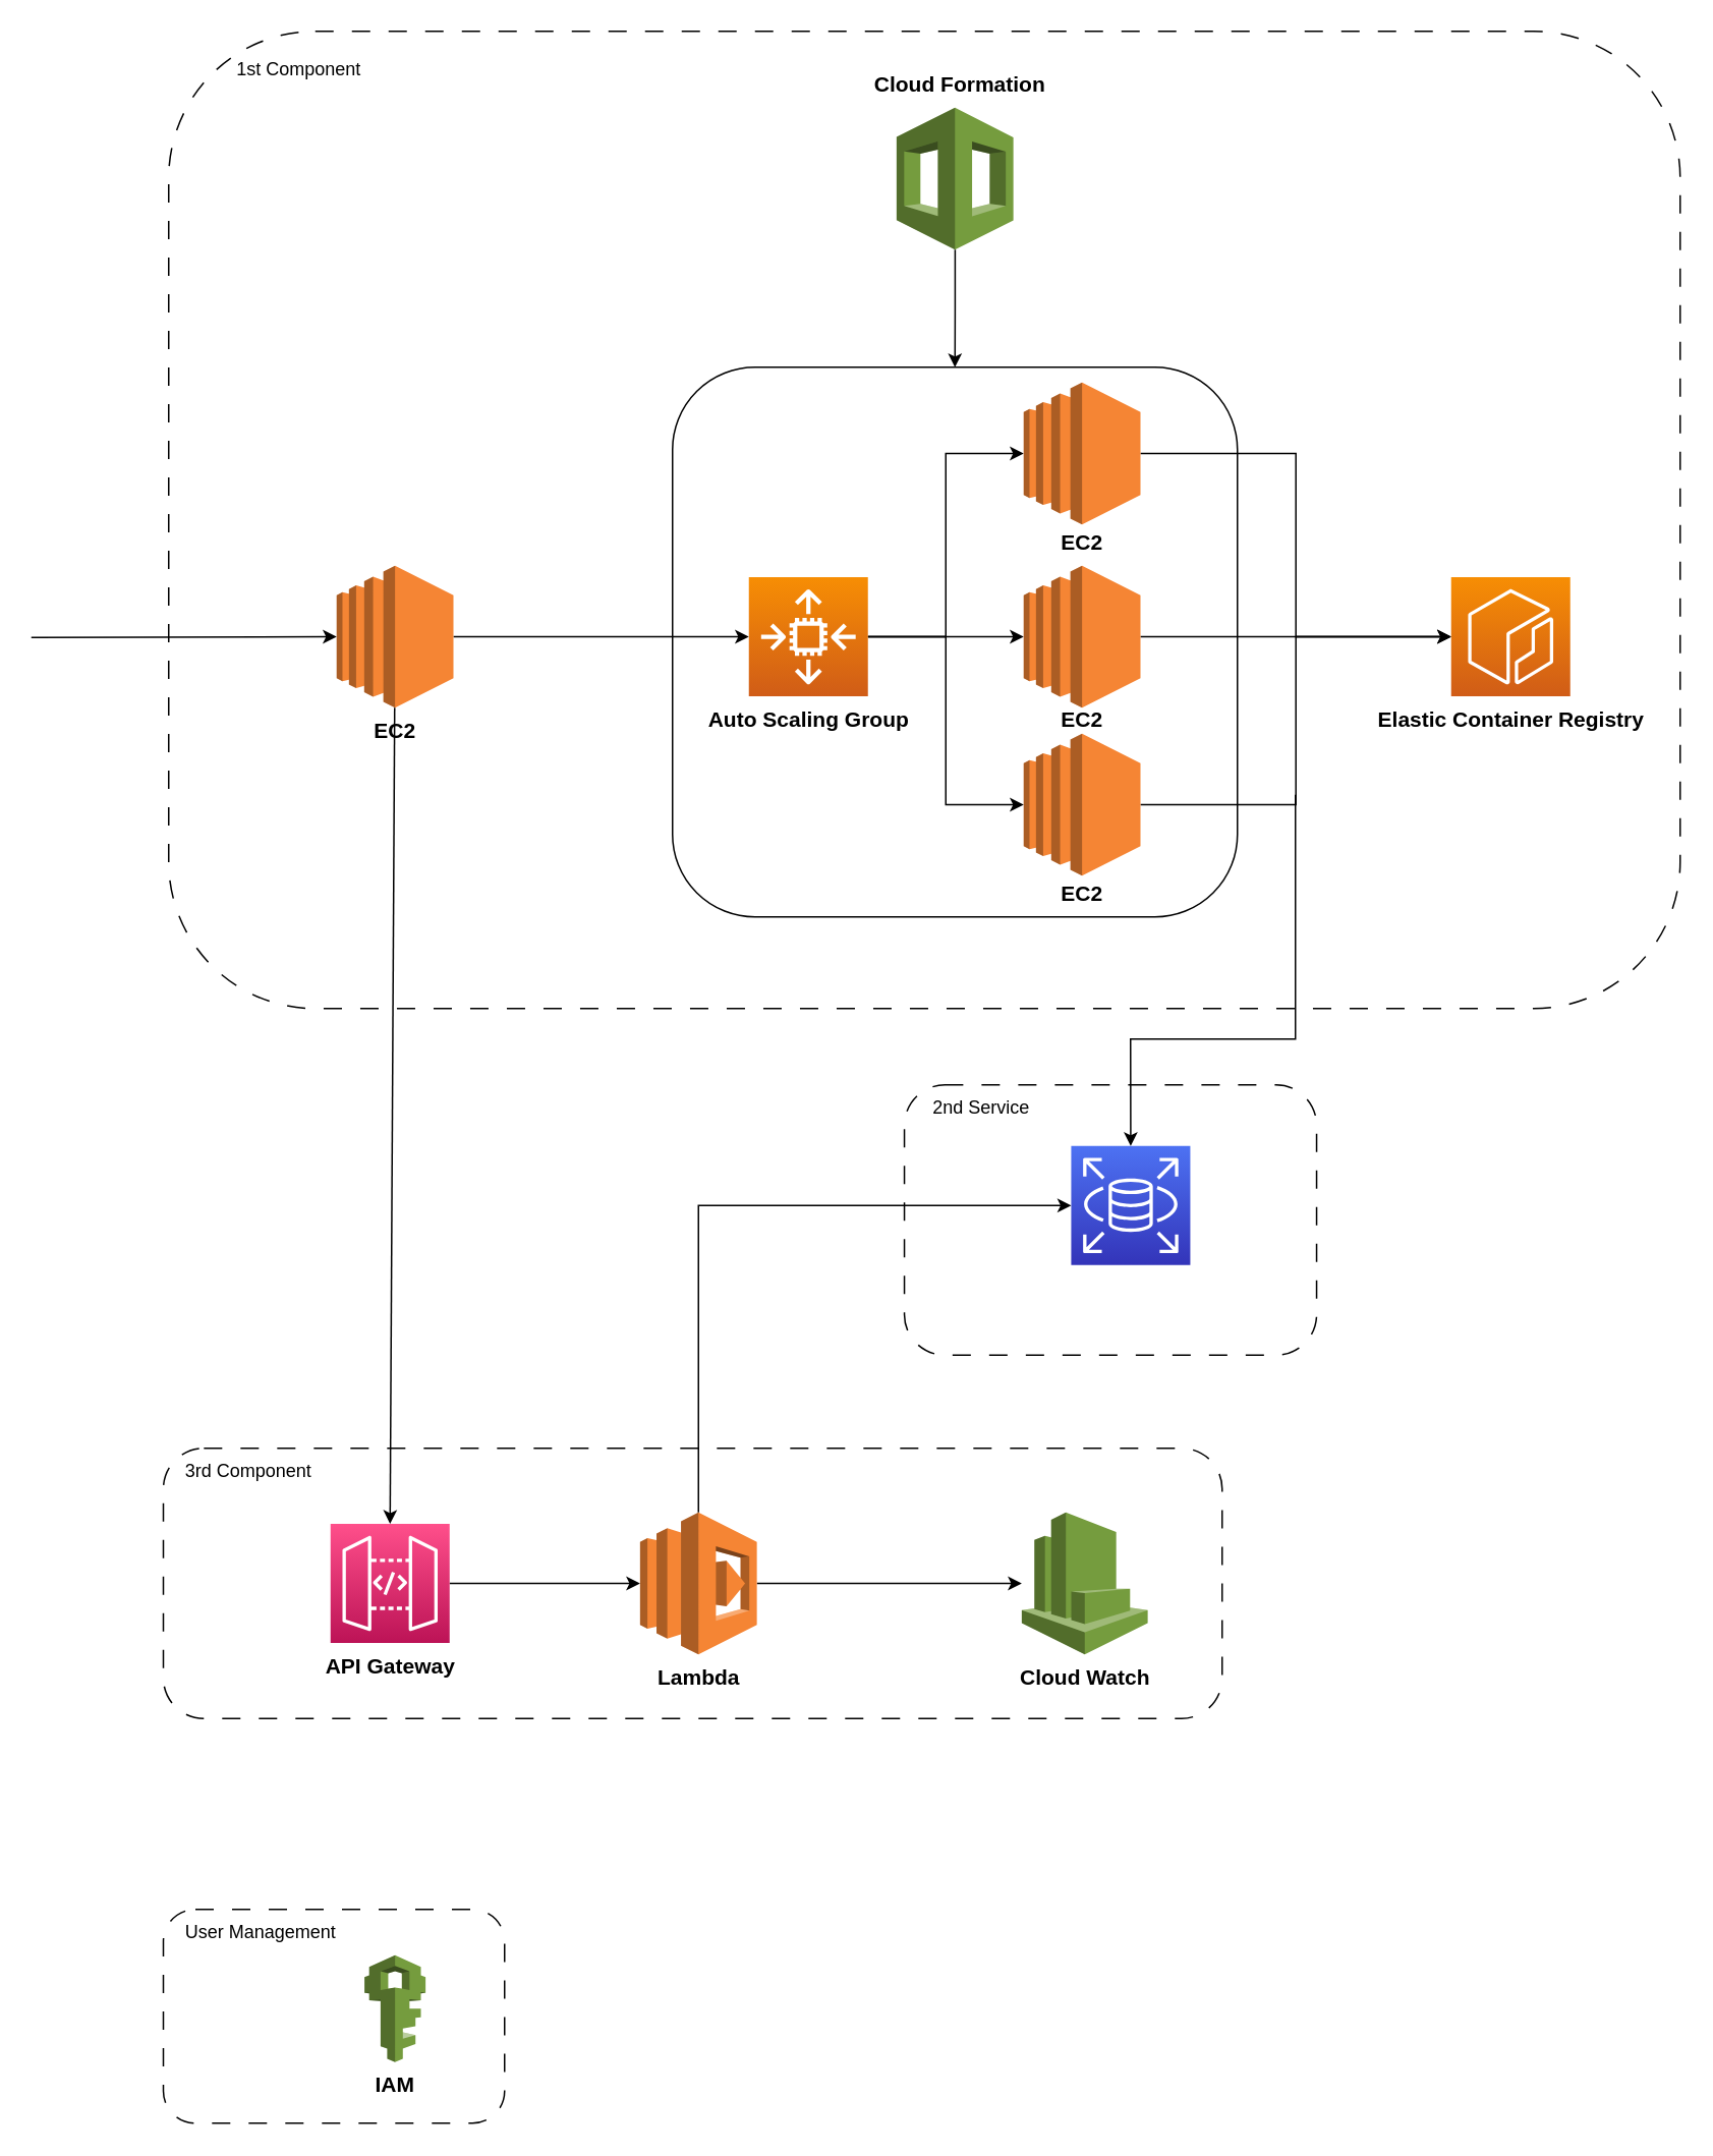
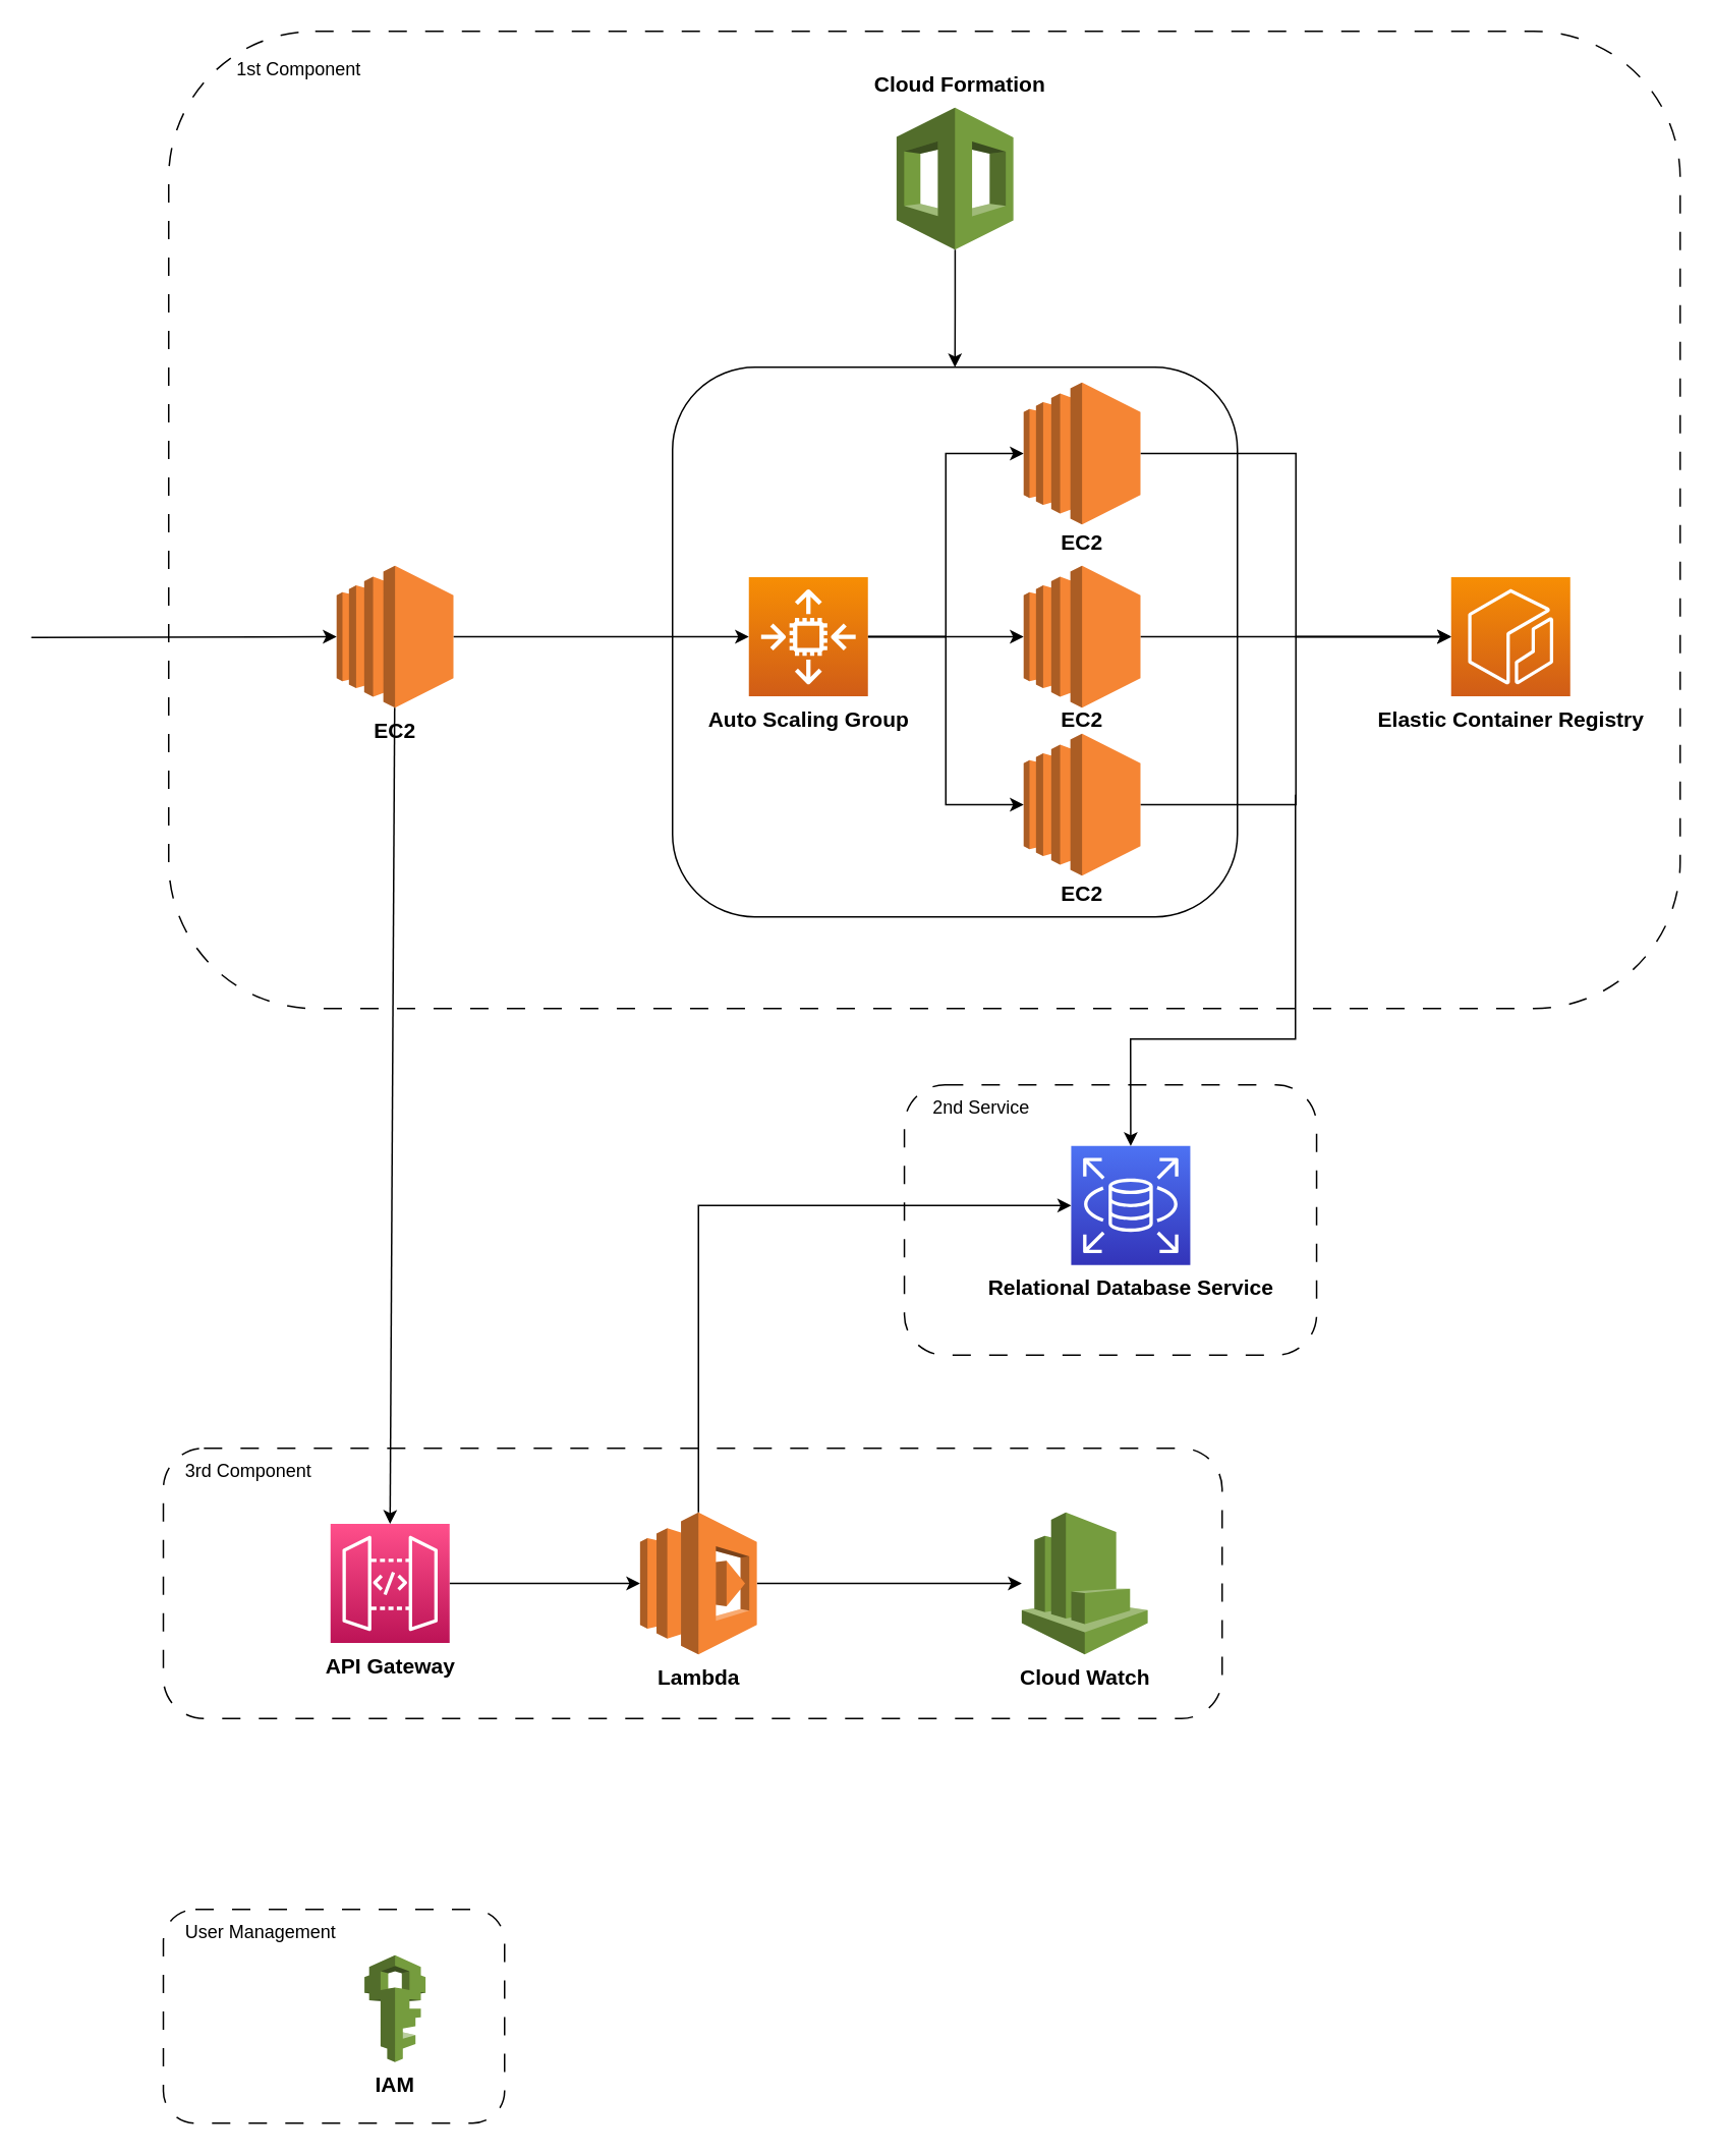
+ <mxCell id="35" value="&lt;font style=&quot;font-size: 14px;&quot;&gt;&lt;b&gt;Relational Database Service&lt;/b&gt;&lt;br&gt;&lt;/font&gt;" style="text;html=1;align=center;verticalAlign=middle;resizable=0;points=[];autosize=1;strokeColor=none;fillColor=none;" vertex="1" parent="1"><mxGeometry x="635.12" y="828" width="210" height="30" as="geometry" /></mxCell>
